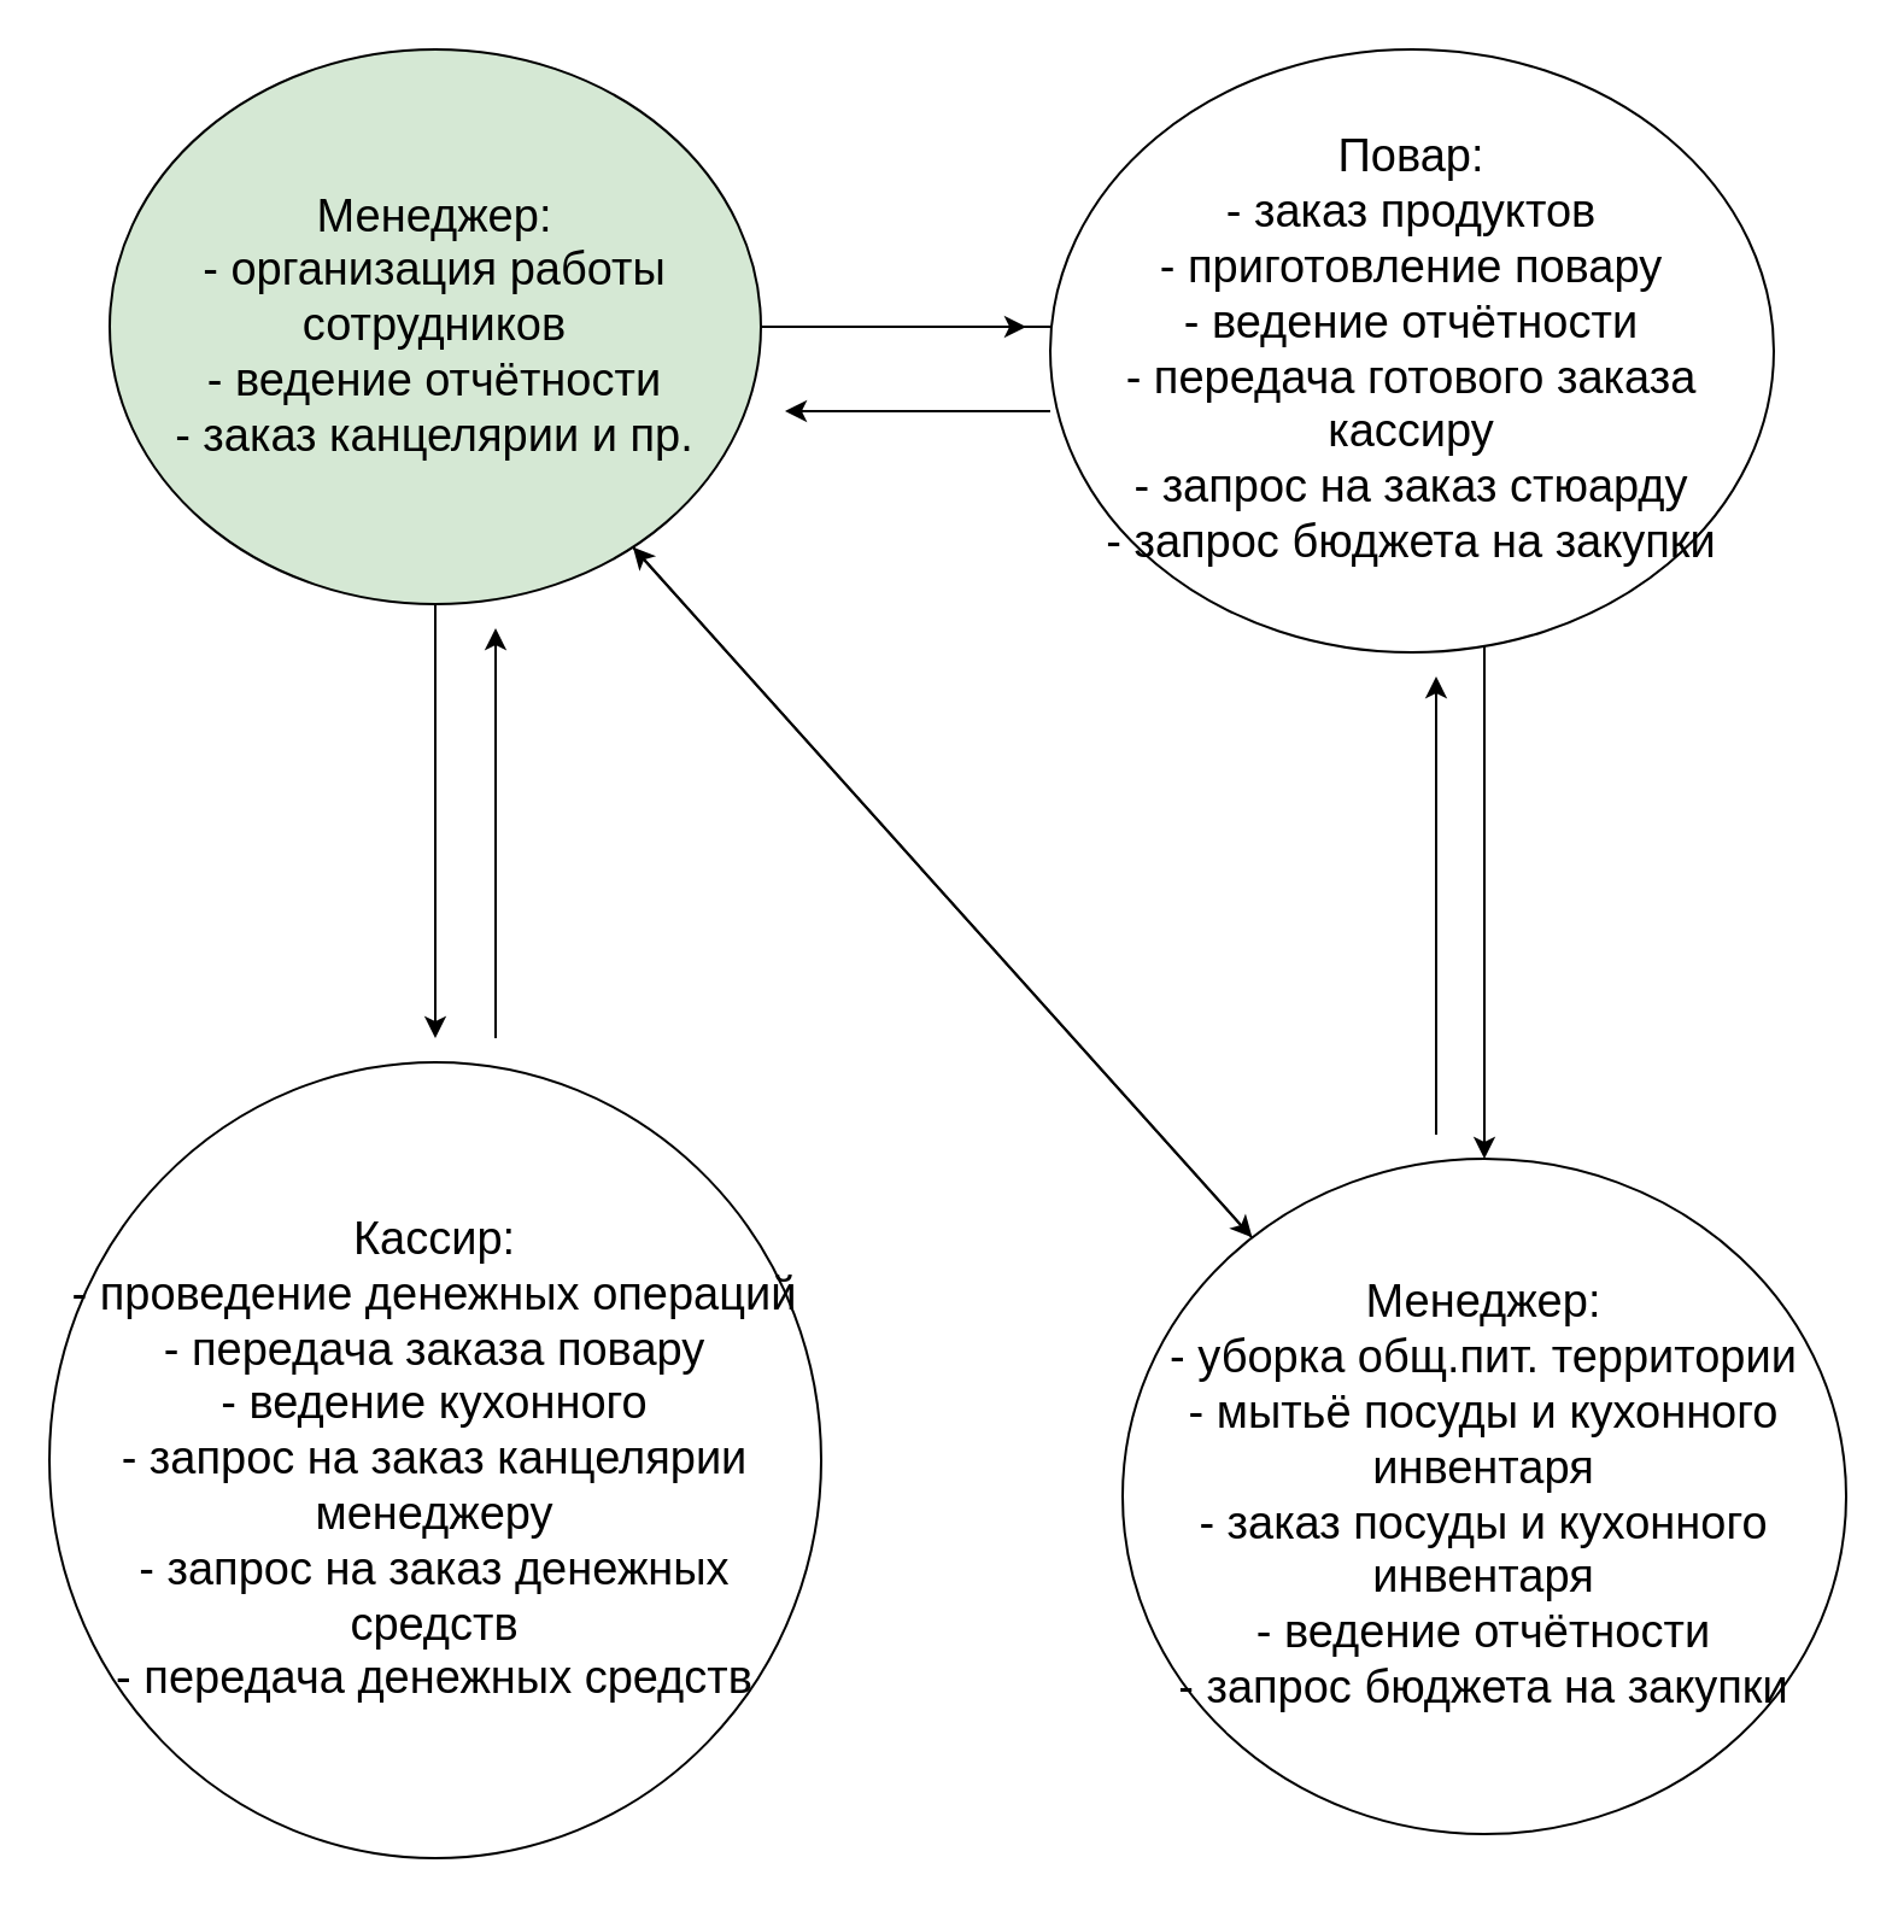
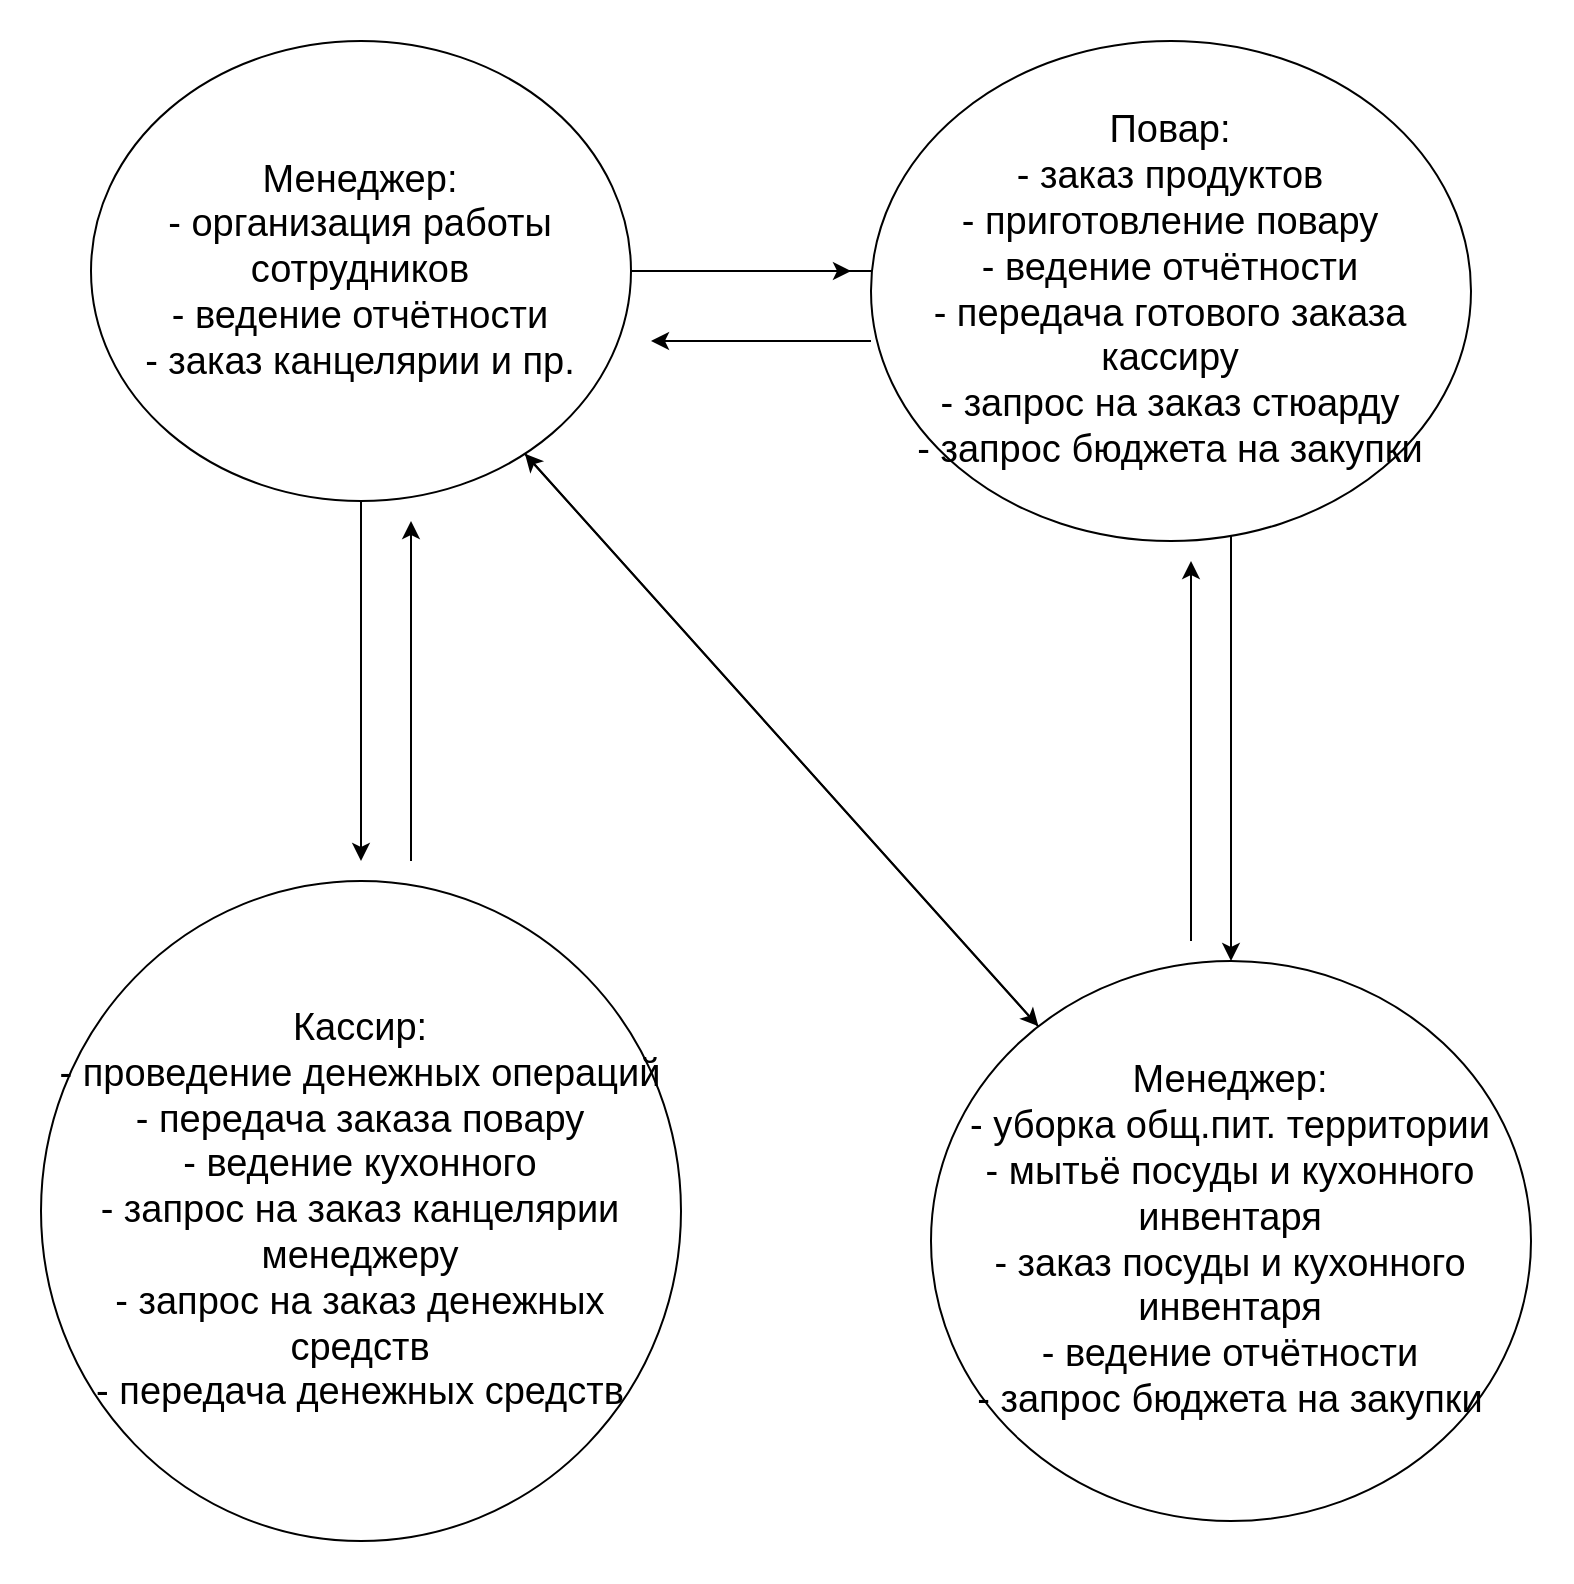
- <mxCell id="5" value="Менеджер:&#10;- организация работы сотрудников&#10;- ведение отчётности&#10;- заказ канцелярии и пр." style="ellipse;whiteSpace=wrap;html=1;fontSize=19;align=center;fillColor=#d5e8d4;" vertex="1" parent="1"><mxGeometry x="45" y="20" width="270" height="230" as="geometry" /></mxCell>
+ <mxCell id="5" value="Менеджер:&#10;- организация работы сотрудников&#10;- ведение отчётности&#10;- заказ канцелярии и пр." style="ellipse;whiteSpace=wrap;html=1;fontSize=19;align=center;" vertex="1" parent="1"><mxGeometry x="45" y="20" width="270" height="230" as="geometry" /></mxCell>
